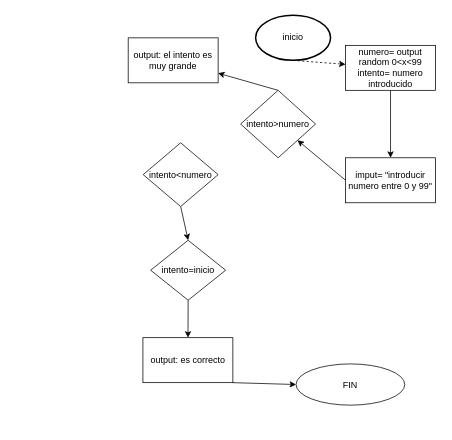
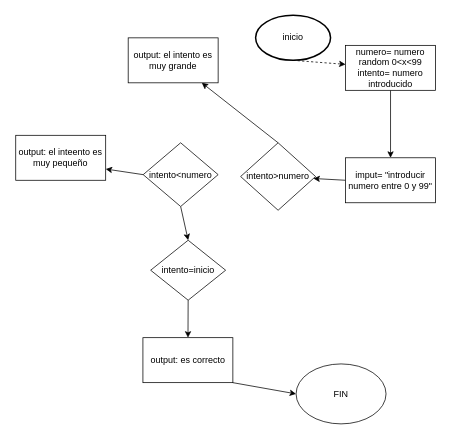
- <mxCell id="5" value="numero= output random 0&amp;lt;x&amp;lt;99&lt;br&gt;intento= numero introducido" style="rounded=0;whiteSpace=wrap;html=1;" parent="1" vertex="1"><mxGeometry x="460" y="60" width="120" height="60" as="geometry" /></mxCell>
+ <mxCell id="5" value="numero= numero random 0&amp;lt;x&amp;lt;99&lt;br&gt;intento= numero introducido" style="rounded=0;whiteSpace=wrap;html=1;" parent="1" vertex="1"><mxGeometry x="460" y="60" width="120" height="60" as="geometry" /></mxCell>
- <mxCell id="9" value="intento&amp;gt;numero" style="rhombus;whiteSpace=wrap;html=1;" parent="1" vertex="1"><mxGeometry x="320" y="120" width="100" height="90" as="geometry" /></mxCell>
+ <mxCell id="9" value="intento&amp;gt;numero" style="rhombus;whiteSpace=wrap;html=1;" parent="1" vertex="1"><mxGeometry x="320" y="190" width="100" height="90" as="geometry" /></mxCell>
+ <mxCell id="16" value="output: el inteento es muy pequeño" style="rounded=0;whiteSpace=wrap;html=1;" parent="1" vertex="1"><mxGeometry x="20" y="180" width="120" height="60" as="geometry" /></mxCell>
+ <mxCell id="11" style="edgeStyle=none;html=1;exitX=0;exitY=0.5;exitDx=0;exitDy=0;entryX=1;entryY=0.75;entryDx=0;entryDy=0;" parent="1" source="12" target="16" edge="1"><mxGeometry relative="1" as="geometry" /></mxCell>
- <mxCell id="19" value="FIN" style="ellipse;whiteSpace=wrap;html=1;" parent="1" vertex="1"><mxGeometry x="394" y="485" width="145" height="55" as="geometry" /></mxCell>
+ <mxCell id="19" value="FIN" style="ellipse;whiteSpace=wrap;html=1;" parent="1" vertex="1"><mxGeometry x="394" y="485" width="120" height="80" as="geometry" /></mxCell>
